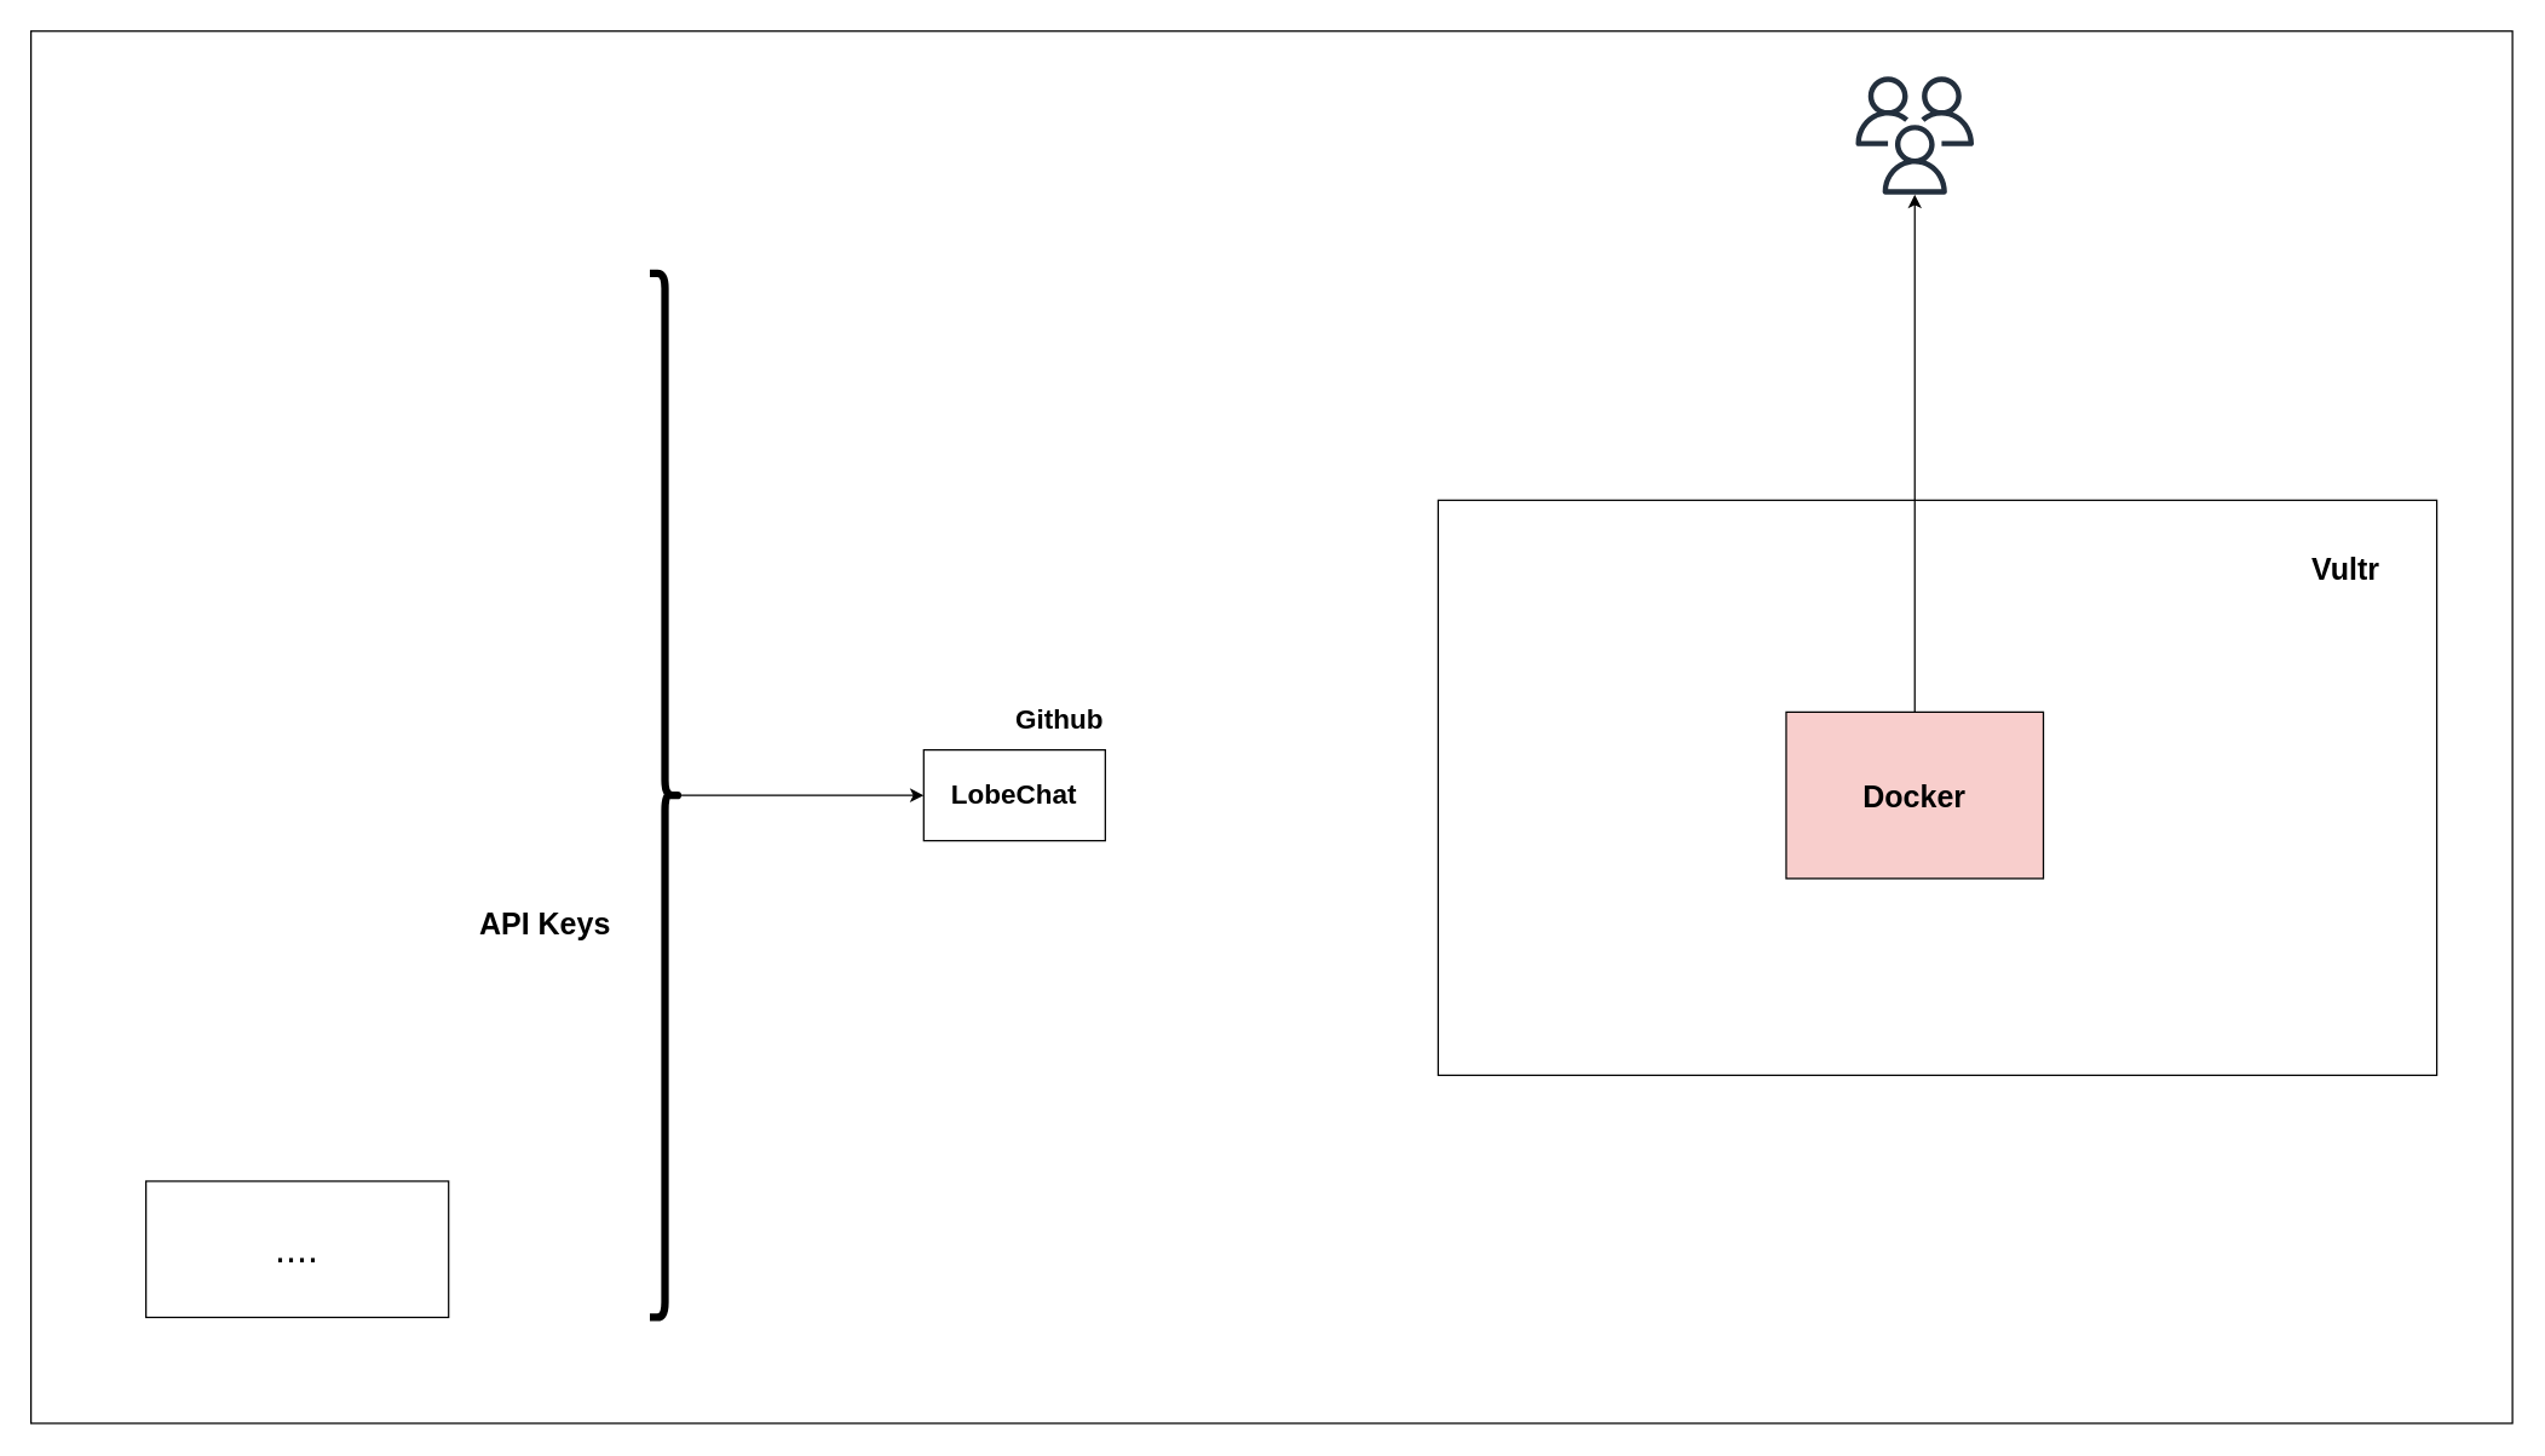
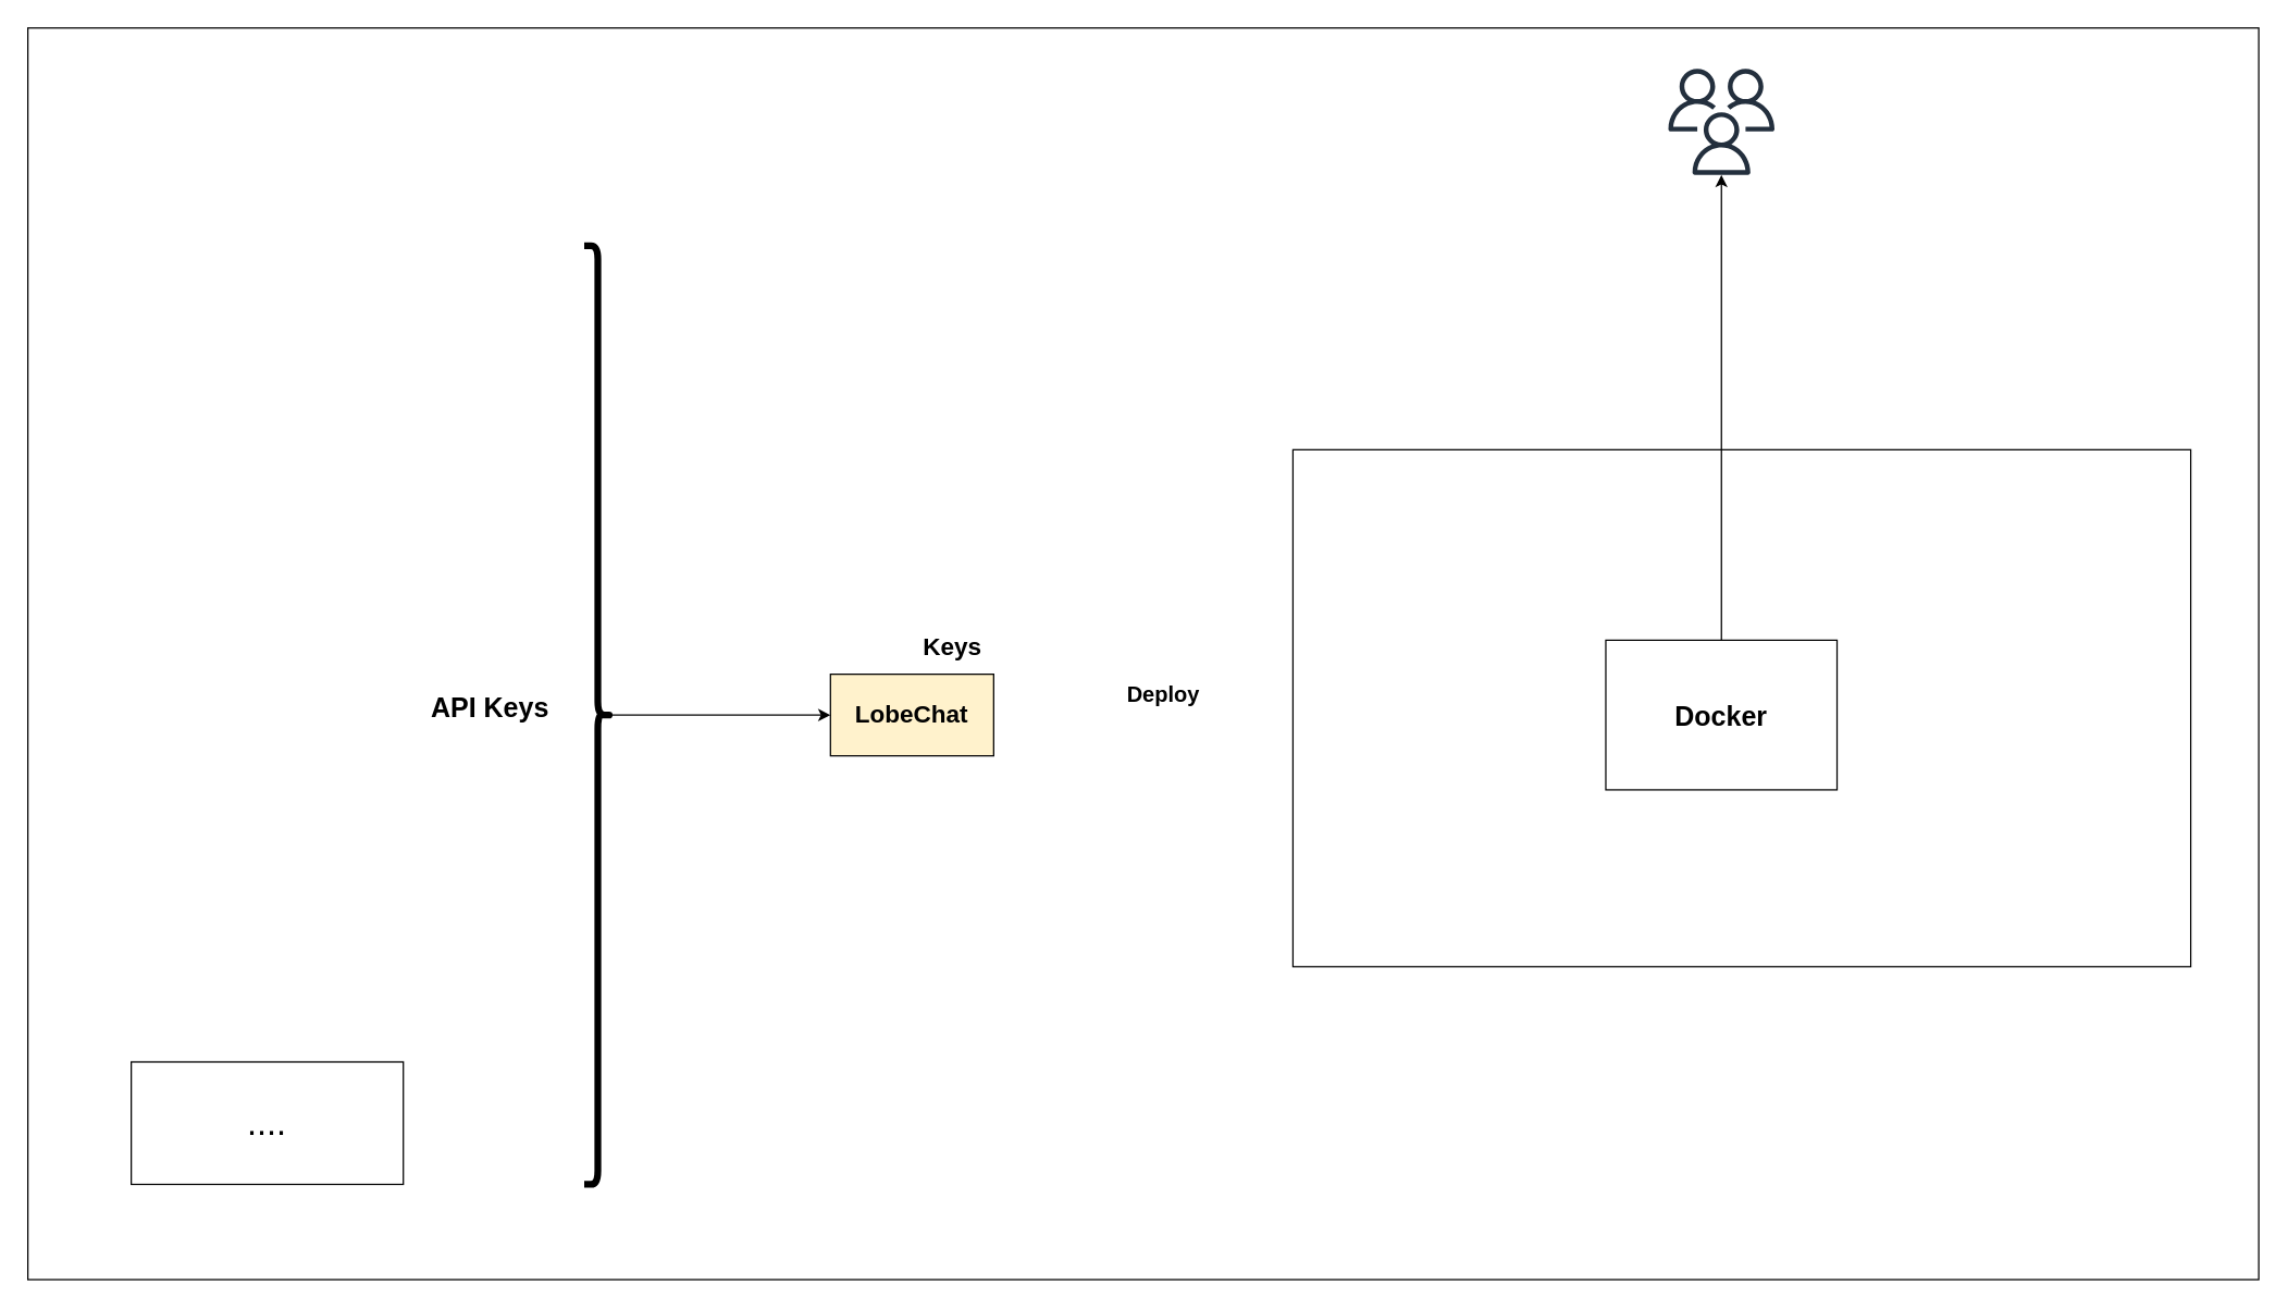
- <mxCell id="13" value="&lt;font style=&quot;font-size: 20px;&quot;&gt;&lt;b&gt;Vultr&lt;/b&gt;&lt;/font&gt;" style="text;html=1;strokeColor=none;fillColor=none;align=center;verticalAlign=middle;whiteSpace=wrap;rounded=0;" vertex="1" parent="1"><mxGeometry x="1520" y="360" width="60" height="30" as="geometry" /></mxCell>
- <mxCell id="18" value="&lt;font style=&quot;font-size: 18px;&quot;&gt;&lt;b&gt;Github&lt;/b&gt;&lt;/font&gt;" style="text;html=1;strokeColor=none;fillColor=none;align=center;verticalAlign=middle;whiteSpace=wrap;rounded=0;" vertex="1" parent="1"><mxGeometry x="670" y="460" width="60" height="30" as="geometry" /></mxCell>
+ <mxCell id="18" value="&lt;font style=&quot;font-size: 18px;&quot;&gt;&lt;b&gt;Keys&lt;/b&gt;&lt;/font&gt;" style="text;html=1;strokeColor=none;fillColor=none;align=center;verticalAlign=middle;whiteSpace=wrap;rounded=0;" vertex="1" parent="1"><mxGeometry x="670" y="460" width="60" height="30" as="geometry" /></mxCell>
+ <mxCell id="15" value="&lt;font style=&quot;font-size: 16px;&quot;&gt;&lt;b&gt;Deploy&lt;/b&gt;&lt;/font&gt;" style="text;html=1;strokeColor=none;fillColor=none;align=center;verticalAlign=middle;whiteSpace=wrap;rounded=0;" vertex="1" parent="1"><mxGeometry x="825" y="495" width="60" height="30" as="geometry" /></mxCell>
- <mxCell id="19" value="&lt;b&gt;&lt;font style=&quot;font-size: 18px;&quot;&gt;LobeChat&lt;/font&gt;&lt;/b&gt;" style="rounded=0;whiteSpace=wrap;html=1;" vertex="1" parent="1"><mxGeometry x="610" y="495" width="120" height="60" as="geometry" /></mxCell>
+ <mxCell id="19" value="&lt;b&gt;&lt;font style=&quot;font-size: 18px;&quot;&gt;LobeChat&lt;/font&gt;&lt;/b&gt;" style="rounded=0;whiteSpace=wrap;html=1;fillColor=#fff2cc;" vertex="1" parent="1"><mxGeometry x="610" y="495" width="120" height="60" as="geometry" /></mxCell>
- <mxCell id="14" value="&lt;font style=&quot;font-size: 20px;&quot;&gt;&lt;b&gt;Docker&lt;/b&gt;&lt;/font&gt;" style="rounded=0;whiteSpace=wrap;html=1;fillColor=#f8cecc;" vertex="1" parent="1"><mxGeometry x="1180" y="470" width="170" height="110" as="geometry" /></mxCell>
+ <mxCell id="14" value="&lt;font style=&quot;font-size: 20px;&quot;&gt;&lt;b&gt;Docker&lt;/b&gt;&lt;/font&gt;" style="rounded=0;whiteSpace=wrap;html=1;" vertex="1" parent="1"><mxGeometry x="1180" y="470" width="170" height="110" as="geometry" /></mxCell>
- <mxCell id="11" value="&lt;font style=&quot;font-size: 20px;&quot;&gt;&lt;b&gt;API Keys&lt;/b&gt;&lt;/font&gt;" style="text;html=1;strokeColor=none;fillColor=none;align=center;verticalAlign=middle;whiteSpace=wrap;rounded=0;" vertex="1" parent="1"><mxGeometry x="310" y="594" width="100" height="30" as="geometry" /></mxCell>
+ <mxCell id="11" value="&lt;font style=&quot;font-size: 20px;&quot;&gt;&lt;b&gt;API Keys&lt;/b&gt;&lt;/font&gt;" style="text;html=1;strokeColor=none;fillColor=none;align=center;verticalAlign=middle;whiteSpace=wrap;rounded=0;" vertex="1" parent="1"><mxGeometry x="310" y="504" width="100" height="30" as="geometry" /></mxCell>
